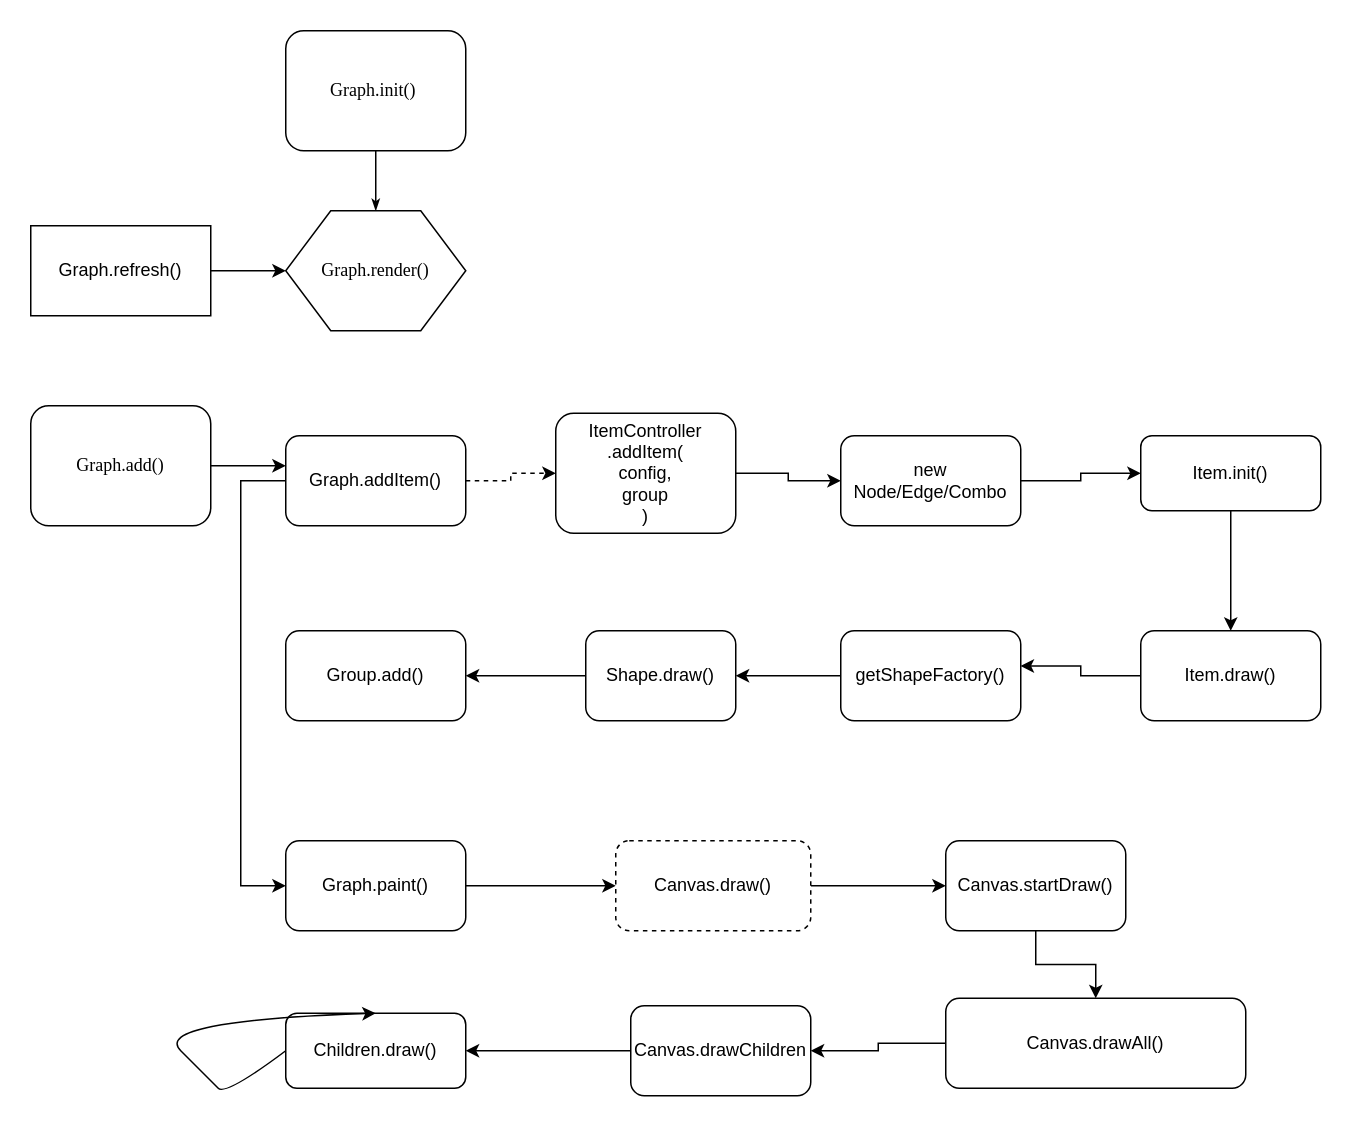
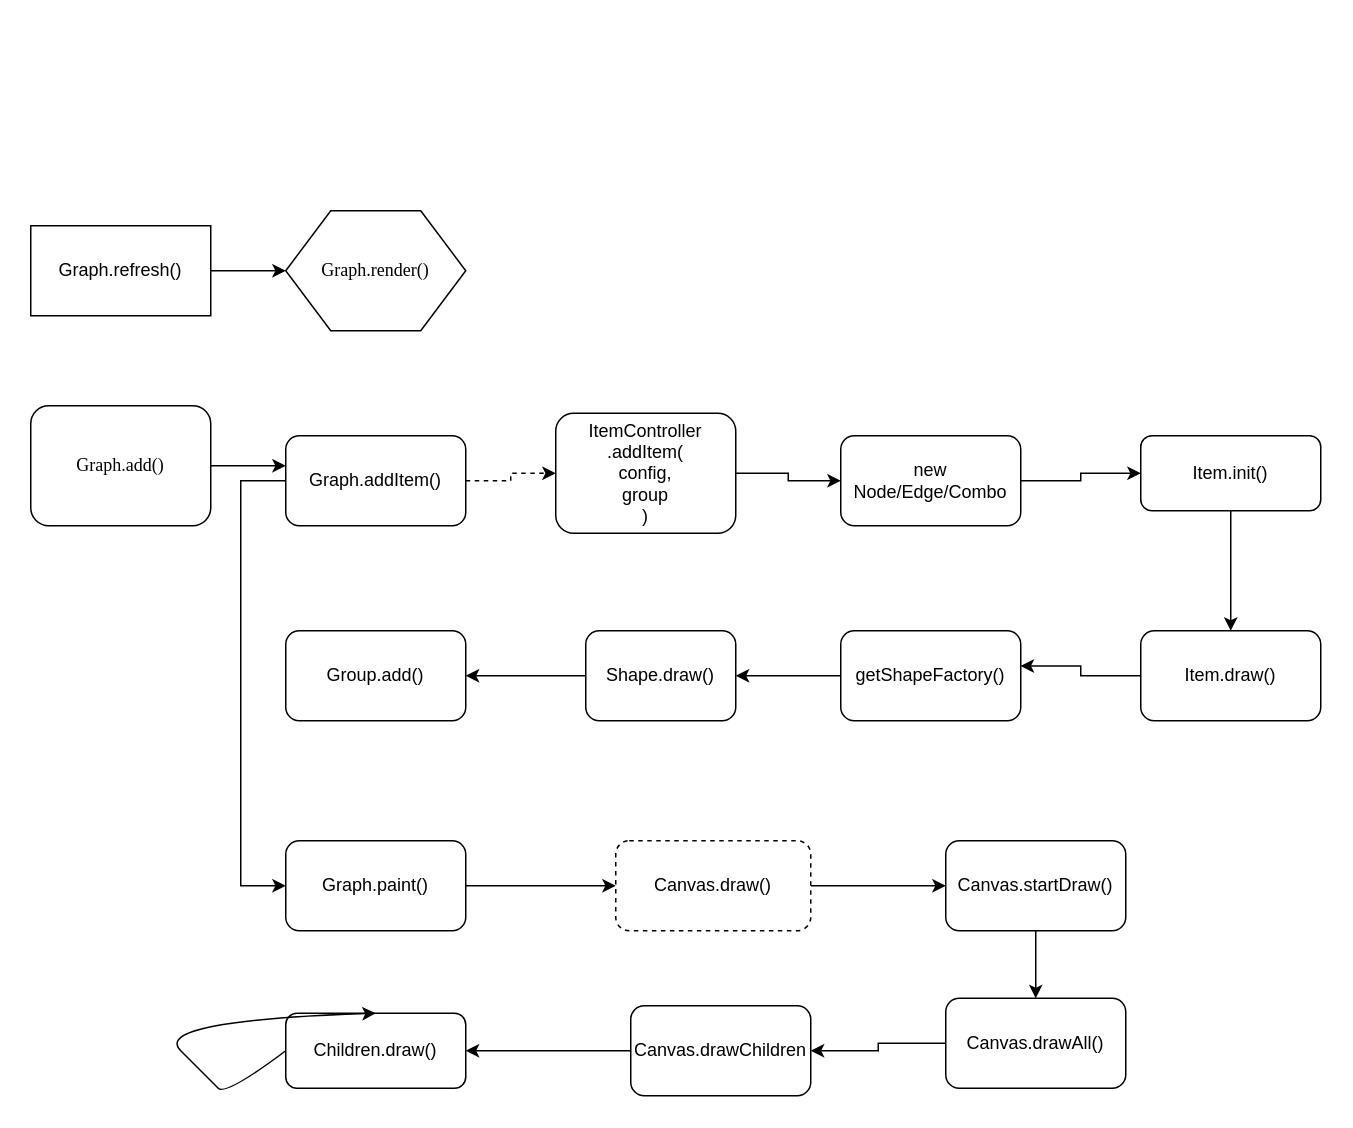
- <mxCell id="2" value="Graph.init()&amp;nbsp;" style="rounded=1;whiteSpace=wrap;html=1;shadow=0;labelBackgroundColor=none;strokeWidth=1;fontFamily=Verdana;fontSize=12;align=center;" parent="1" vertex="1"><mxGeometry x="190" y="20" width="120" height="80" as="geometry" /></mxCell>
- <mxCell id="3" style="edgeStyle=orthogonalEdgeStyle;rounded=1;html=1;labelBackgroundColor=none;startArrow=none;startFill=0;startSize=5;endArrow=classicThin;endFill=1;endSize=5;jettySize=auto;orthogonalLoop=1;strokeWidth=1;fontFamily=Verdana;fontSize=8;exitX=0.5;exitY=1;exitDx=0;exitDy=0;" parent="1" source="2" target="4" edge="1"><mxGeometry relative="1" as="geometry"><mxPoint x="270" y="140.059" as="sourcePoint" /></mxGeometry></mxCell>
- <mxCell id="31" value="Canvas.drawAll()" style="rounded=1;whiteSpace=wrap;html=1;" vertex="1" parent="1"><mxGeometry x="630" y="665" width="200" height="60" as="geometry" /></mxCell>
+ <mxCell id="31" value="Canvas.drawAll()" style="rounded=1;whiteSpace=wrap;html=1;" vertex="1" parent="1"><mxGeometry x="630" y="665" width="120" height="60" as="geometry" /></mxCell>
